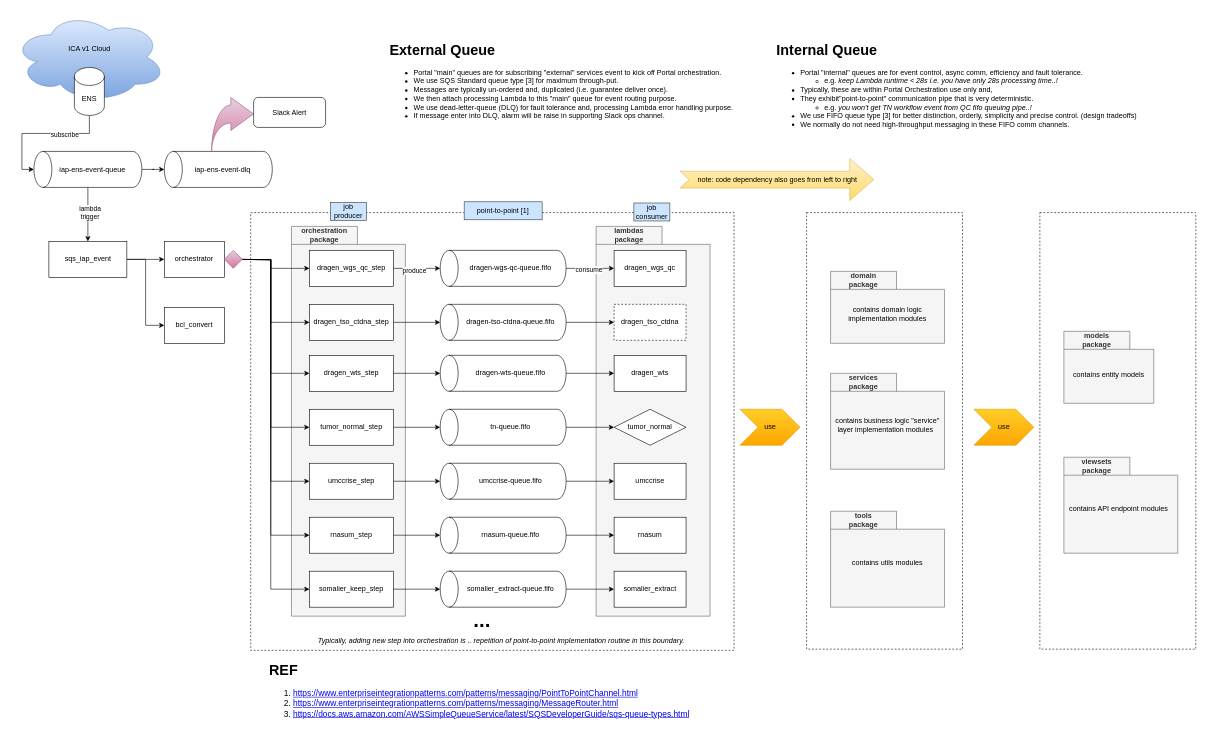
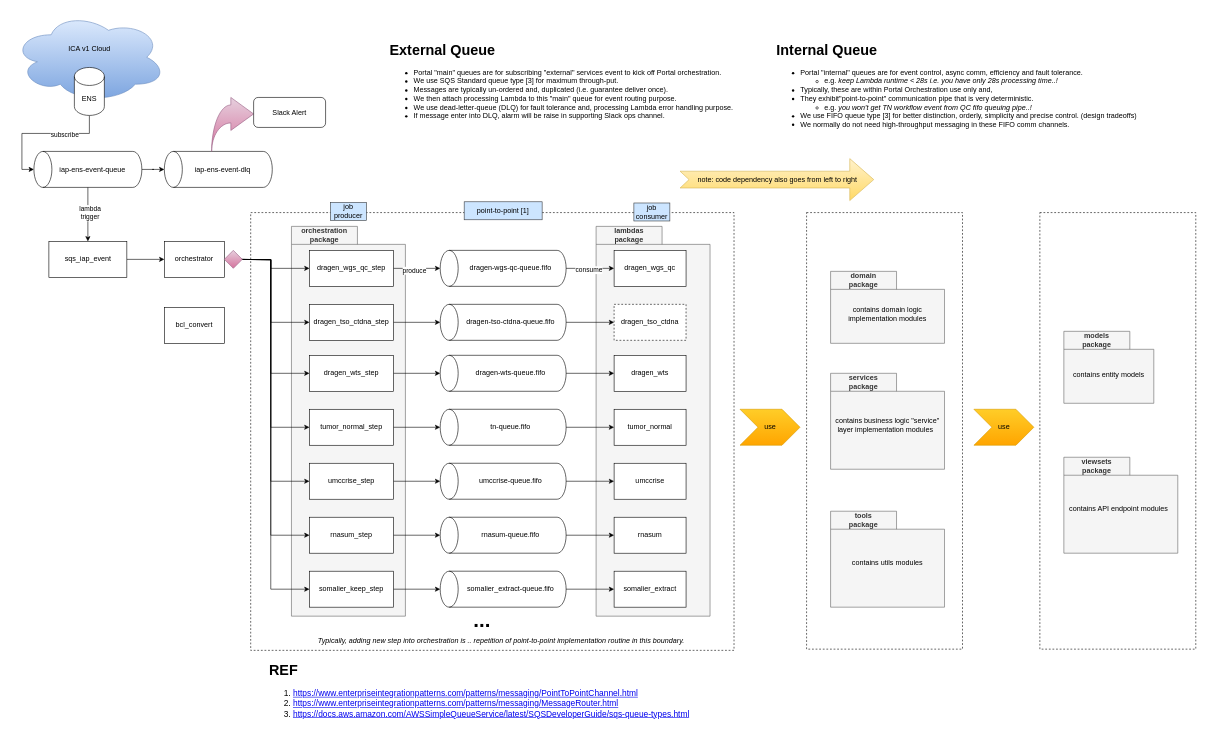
- <mxCell id="18" style="edgeStyle=orthogonalEdgeStyle;rounded=0;orthogonalLoop=1;jettySize=auto;html=1;exitX=1;exitY=0.5;exitDx=0;exitDy=0;entryX=0;entryY=0.5;entryDx=0;entryDy=0;" edge="1" parent="1" source="19" target="45"><mxGeometry relative="1" as="geometry" /></mxCell>
- <mxCell id="61" value="tumor_normal" style="rhombus;whiteSpace=wrap;html=1;" vertex="1" parent="1"><mxGeometry x="1023" y="682" width="120" height="60" as="geometry" /></mxCell>
+ <mxCell id="61" value="tumor_normal" style="rounded=0;whiteSpace=wrap;html=1;" vertex="1" parent="1"><mxGeometry x="1023" y="682" width="120" height="60" as="geometry" /></mxCell>
